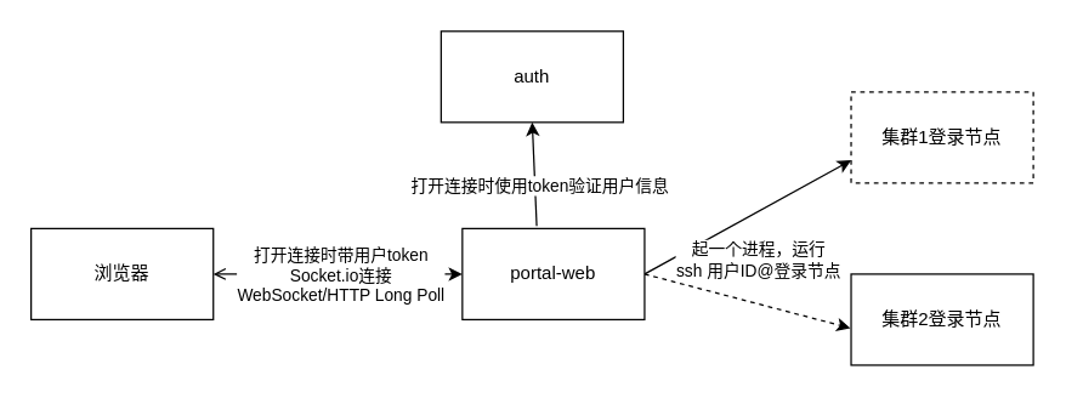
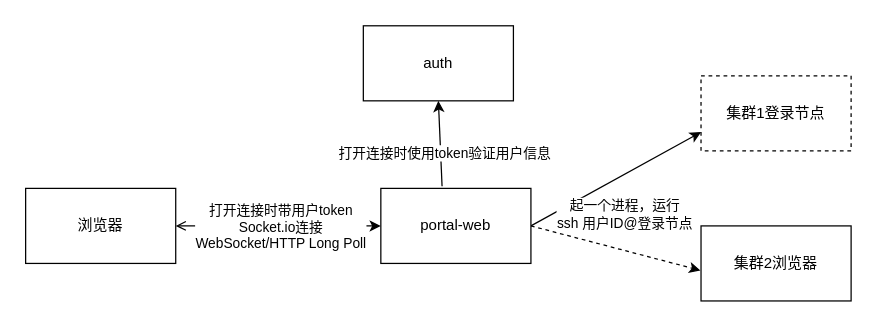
- <mxCell id="13" value="集群2登录节点" style="rounded=0;whiteSpace=wrap;html=1;" parent="1" vertex="1"><mxGeometry x="560" y="180" width="120" height="60" as="geometry" /></mxCell>
+ <mxCell id="13" value="集群2浏览器" style="rounded=0;whiteSpace=wrap;html=1;" parent="1" vertex="1"><mxGeometry x="560" y="180" width="120" height="60" as="geometry" /></mxCell>
